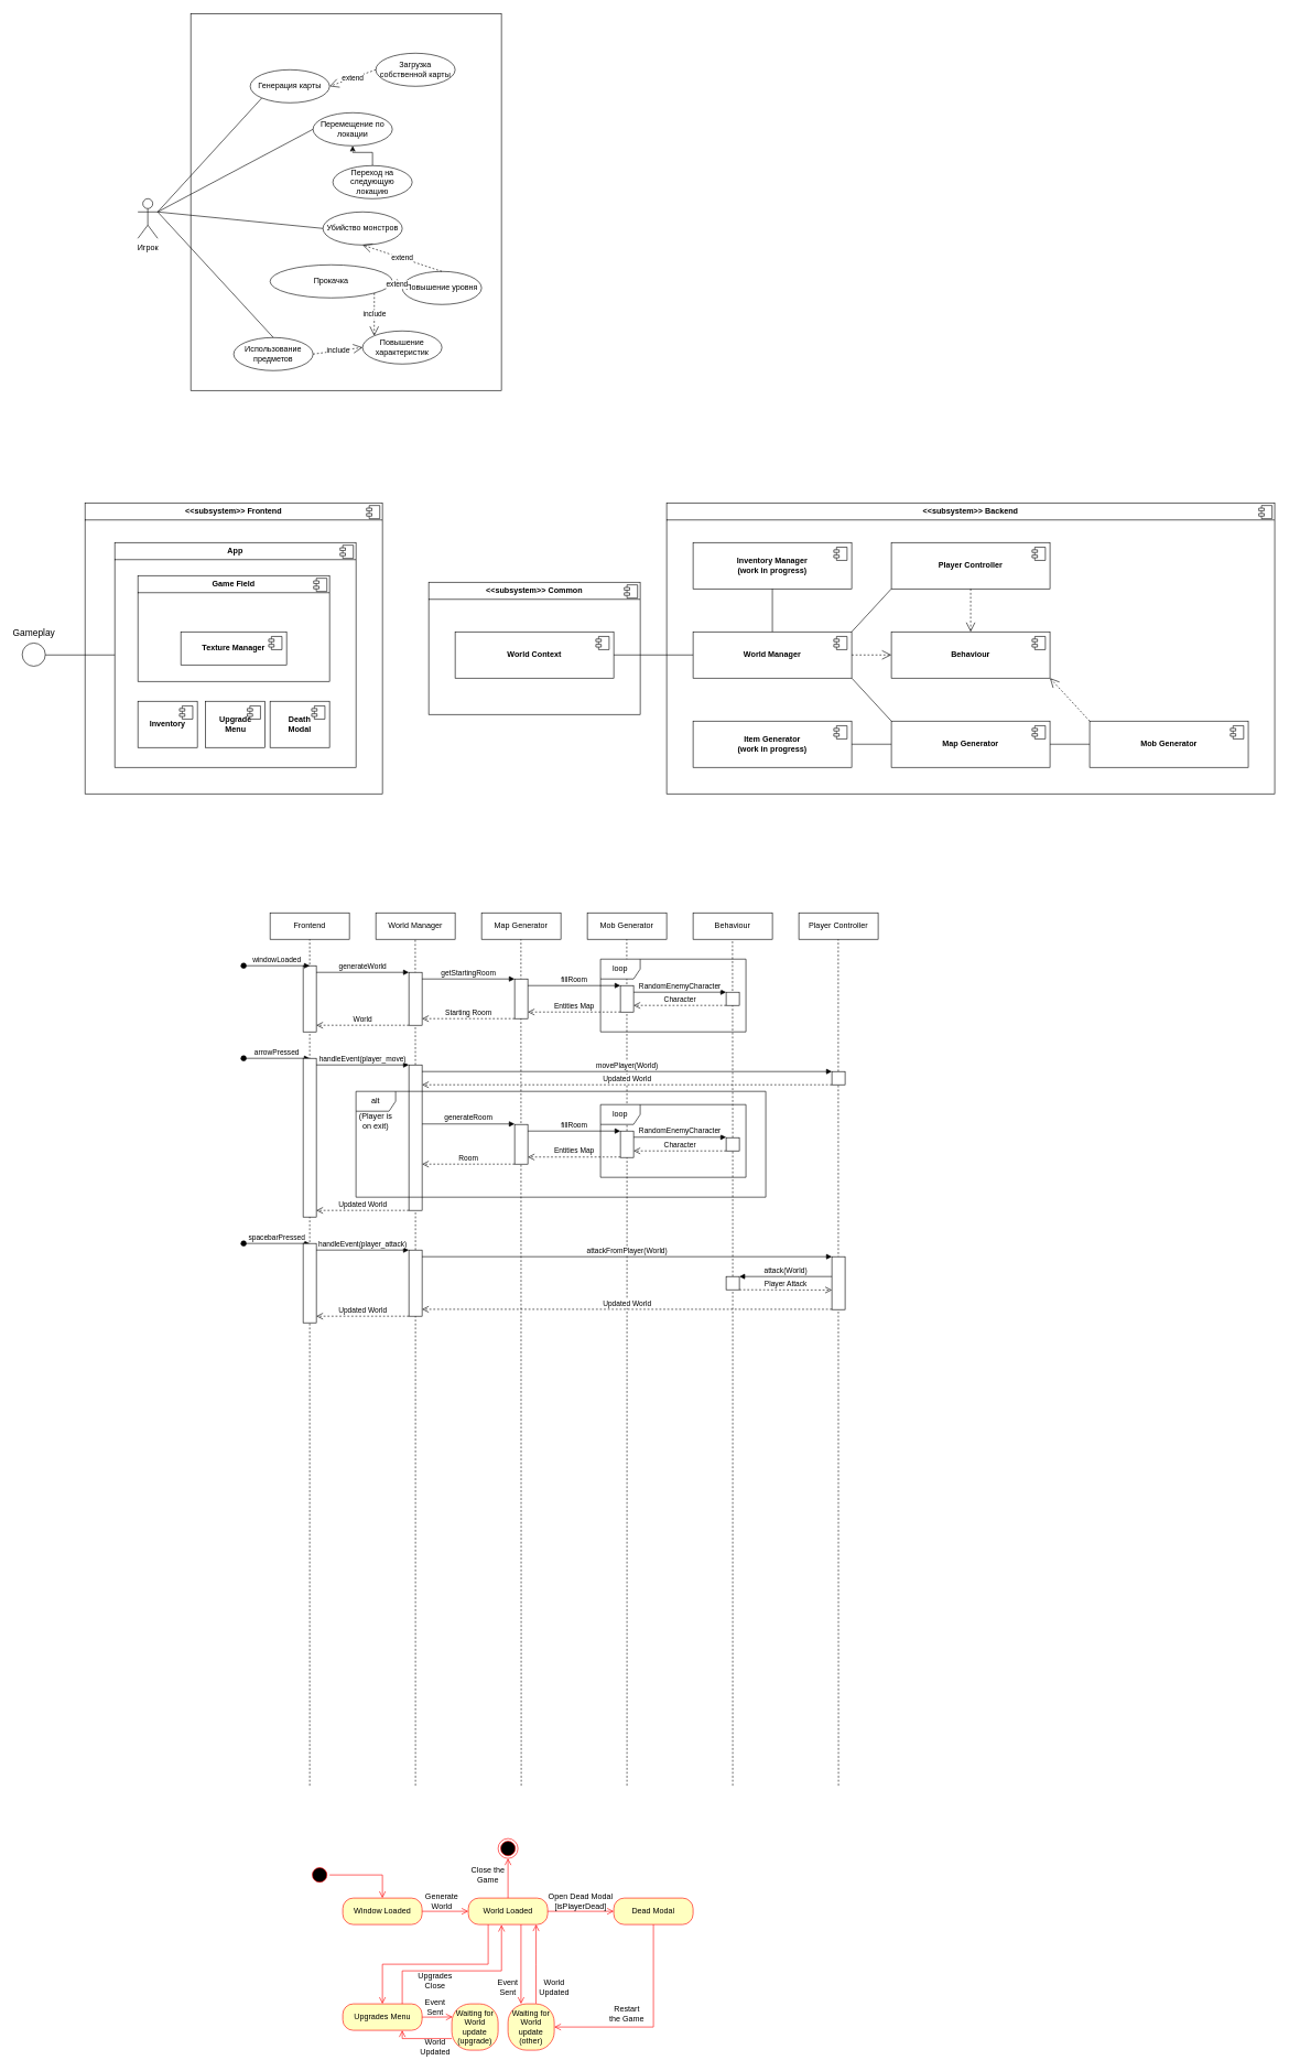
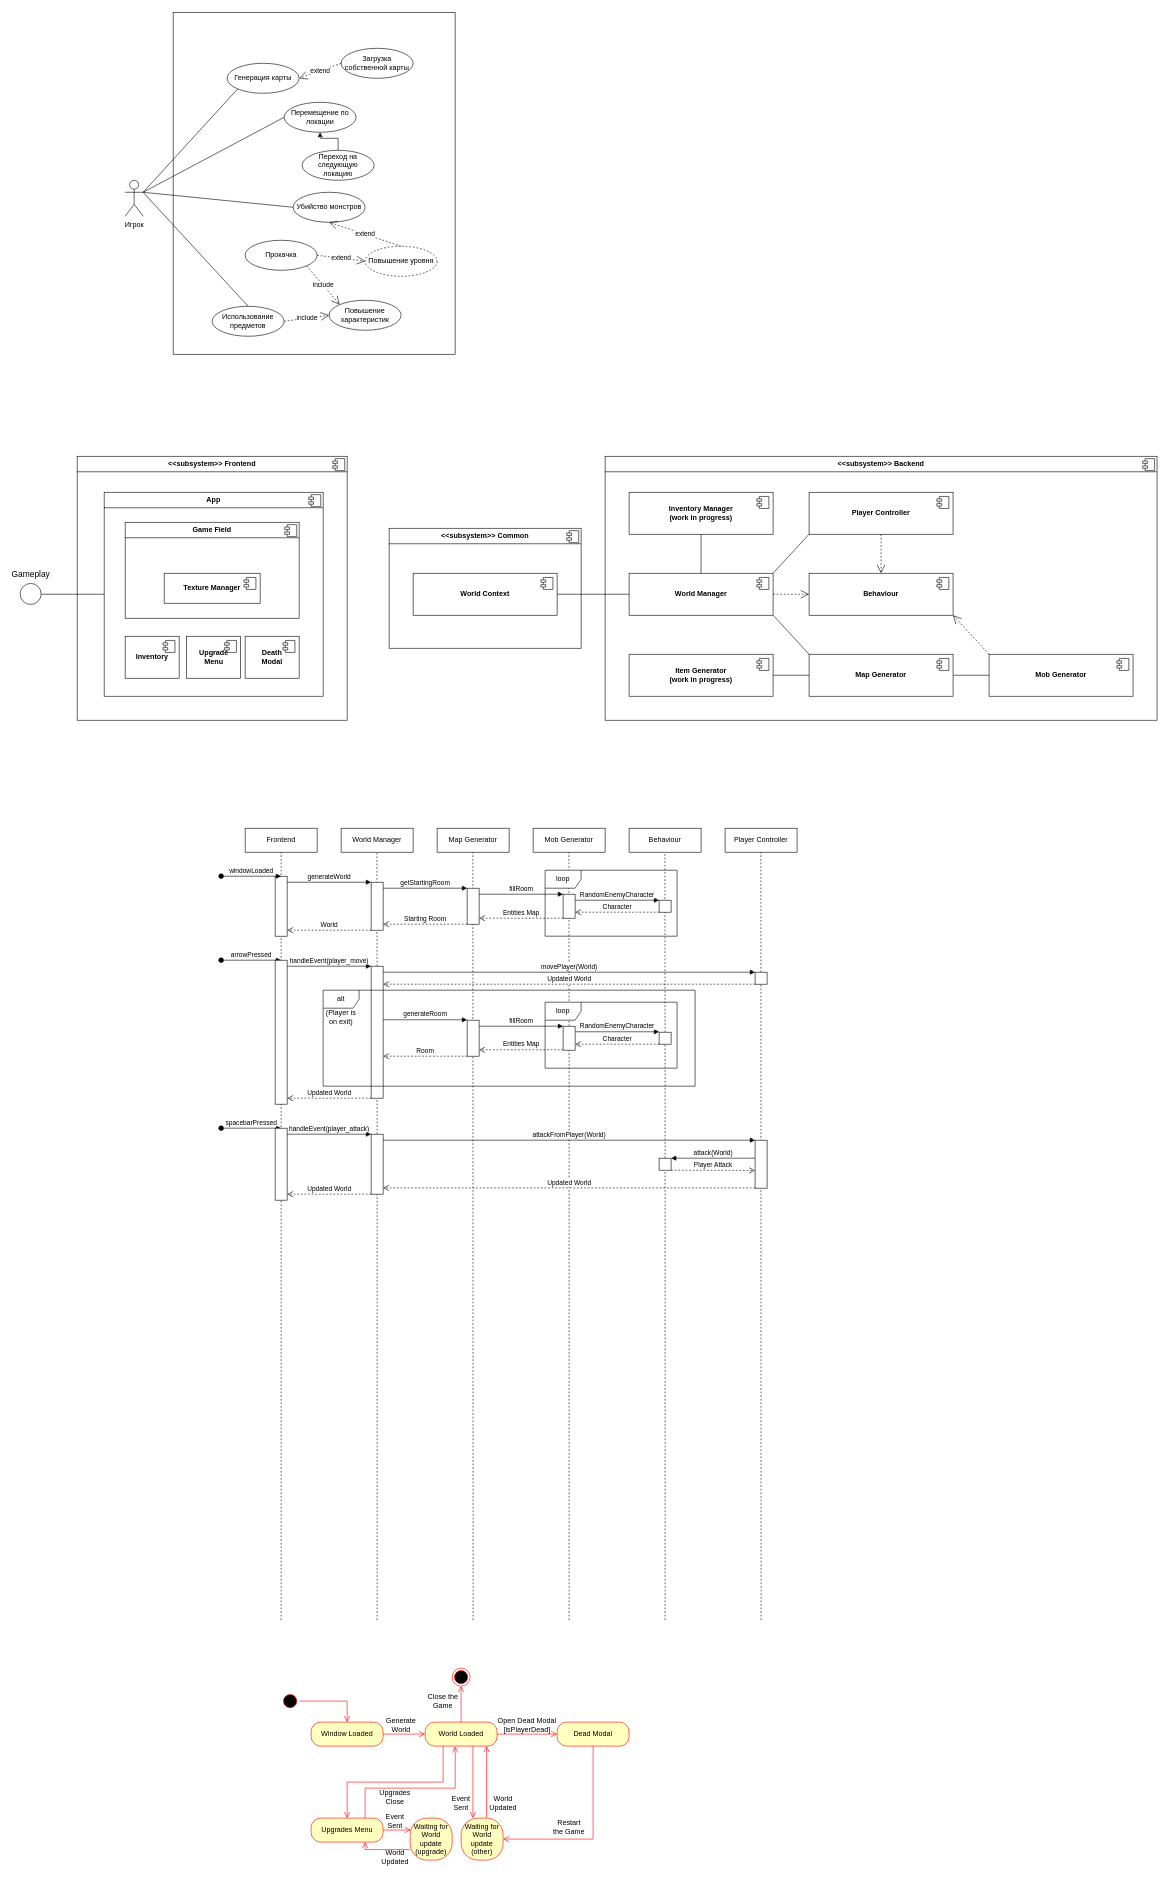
- <mxCell id="17" value="Прокачка" style="ellipse;whiteSpace=wrap;html=1;" vertex="1" parent="1"><mxGeometry x="408" y="400" width="185" height="50" as="geometry" /></mxCell>
+ <mxCell id="17" value="Прокачка" style="ellipse;whiteSpace=wrap;html=1;" vertex="1" parent="1"><mxGeometry x="408" y="400" width="120" height="50" as="geometry" /></mxCell>
- <mxCell id="12" value="Повышение уровня" style="ellipse;whiteSpace=wrap;html=1;" vertex="1" parent="1"><mxGeometry x="608" y="410" width="120" height="50" as="geometry" /></mxCell>
+ <mxCell id="12" value="Повышение уровня" style="ellipse;whiteSpace=wrap;html=1;dashed=1;" vertex="1" parent="1"><mxGeometry x="608" y="410" width="120" height="50" as="geometry" /></mxCell>
